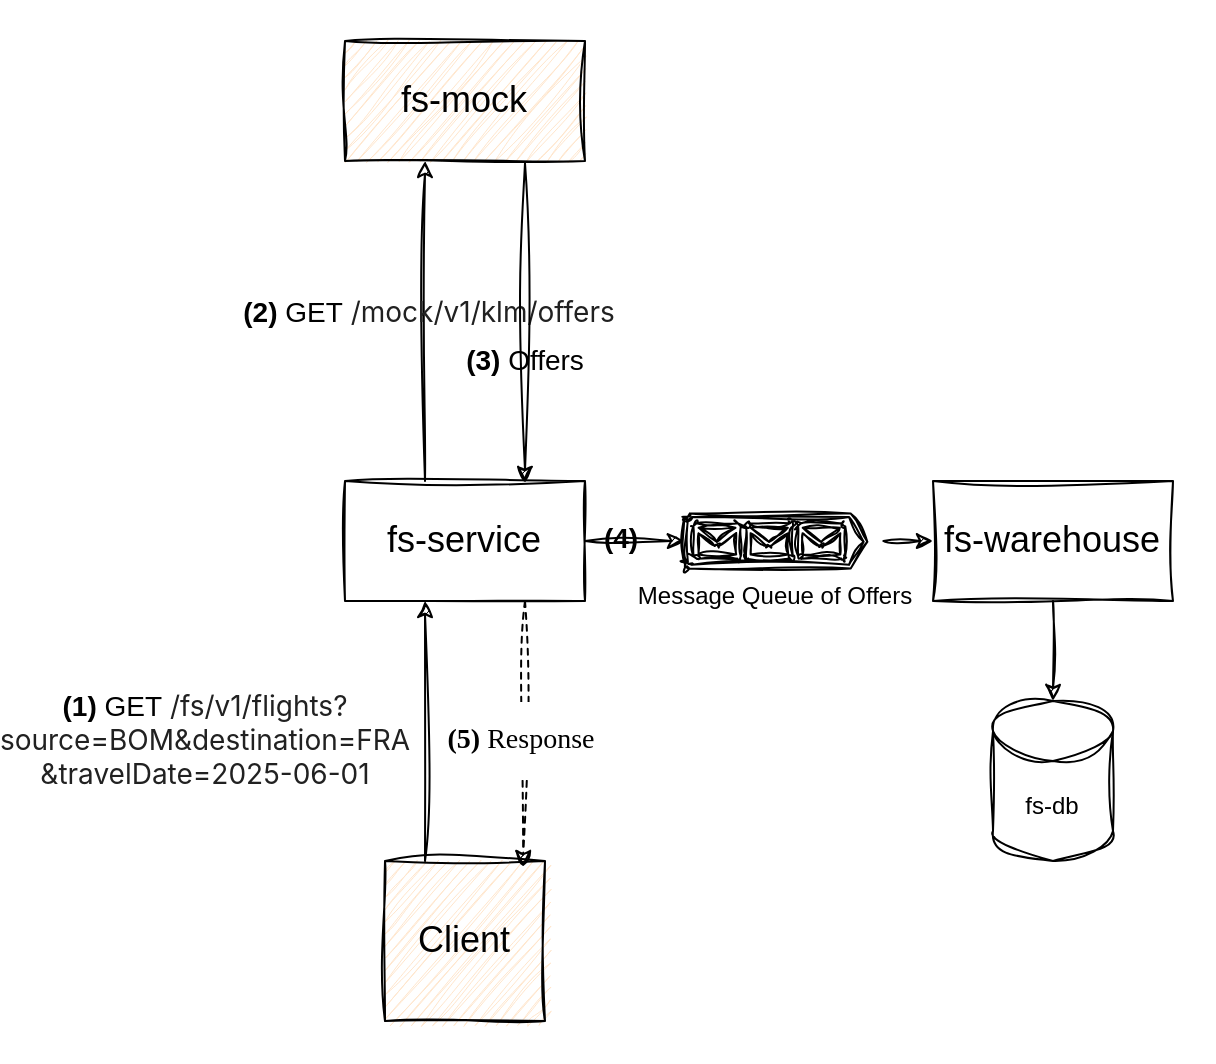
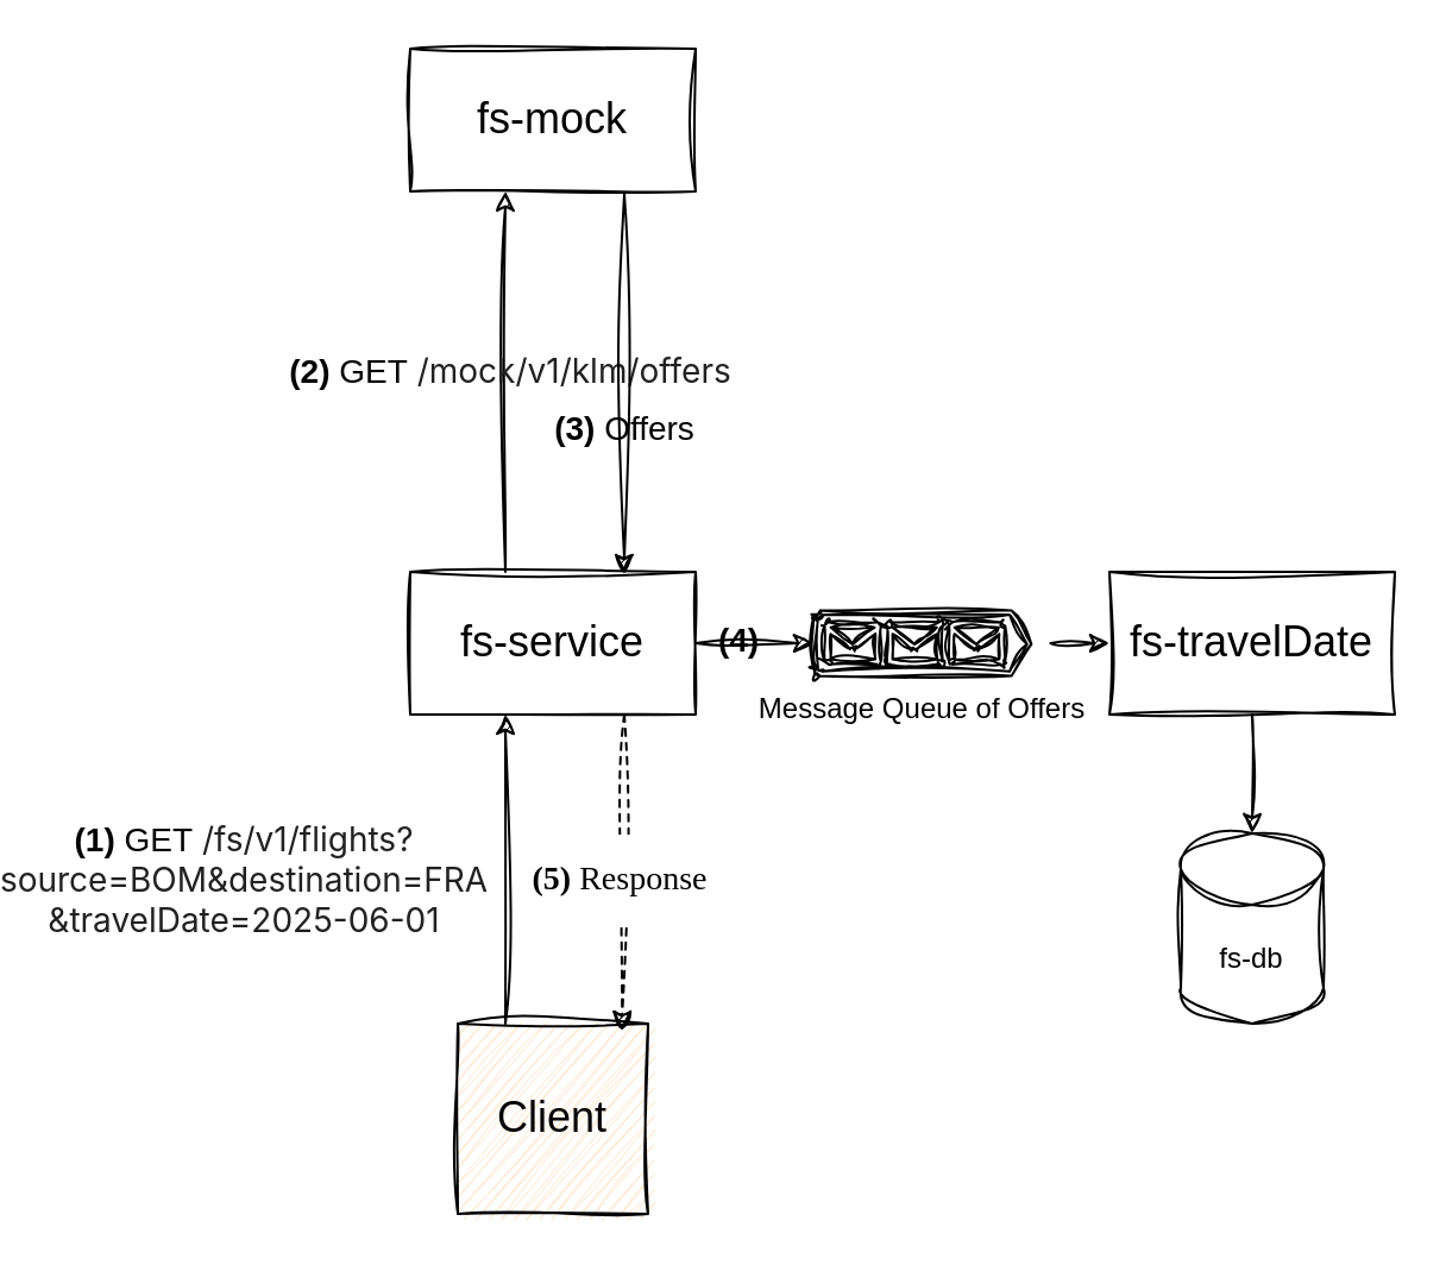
- <mxCell id="5" value="fs-mock" style="rounded=0;whiteSpace=wrap;html=1;fontSize=18;sketch=1;curveFitting=1;jiggle=2;labelBackgroundColor=none;fillColor=#ffe6cc;" vertex="1" parent="1"><mxGeometry x="20" y="20" width="120" height="60" as="geometry" /></mxCell>
+ <mxCell id="5" value="fs-mock" style="rounded=0;whiteSpace=wrap;html=1;fontSize=18;sketch=1;curveFitting=1;jiggle=2;labelBackgroundColor=none;" vertex="1" parent="1"><mxGeometry x="20" y="20" width="120" height="60" as="geometry" /></mxCell>
- <mxCell id="3" value="fs-warehouse" style="rounded=0;whiteSpace=wrap;html=1;fontSize=18;sketch=1;curveFitting=1;jiggle=2;labelBackgroundColor=none;" vertex="1" parent="1"><mxGeometry x="314" y="240" width="120" height="60" as="geometry" /></mxCell>
+ <mxCell id="3" value="fs-travelDate" style="rounded=0;whiteSpace=wrap;html=1;fontSize=18;sketch=1;curveFitting=1;jiggle=2;labelBackgroundColor=none;" vertex="1" parent="1"><mxGeometry x="314" y="240" width="120" height="60" as="geometry" /></mxCell>
